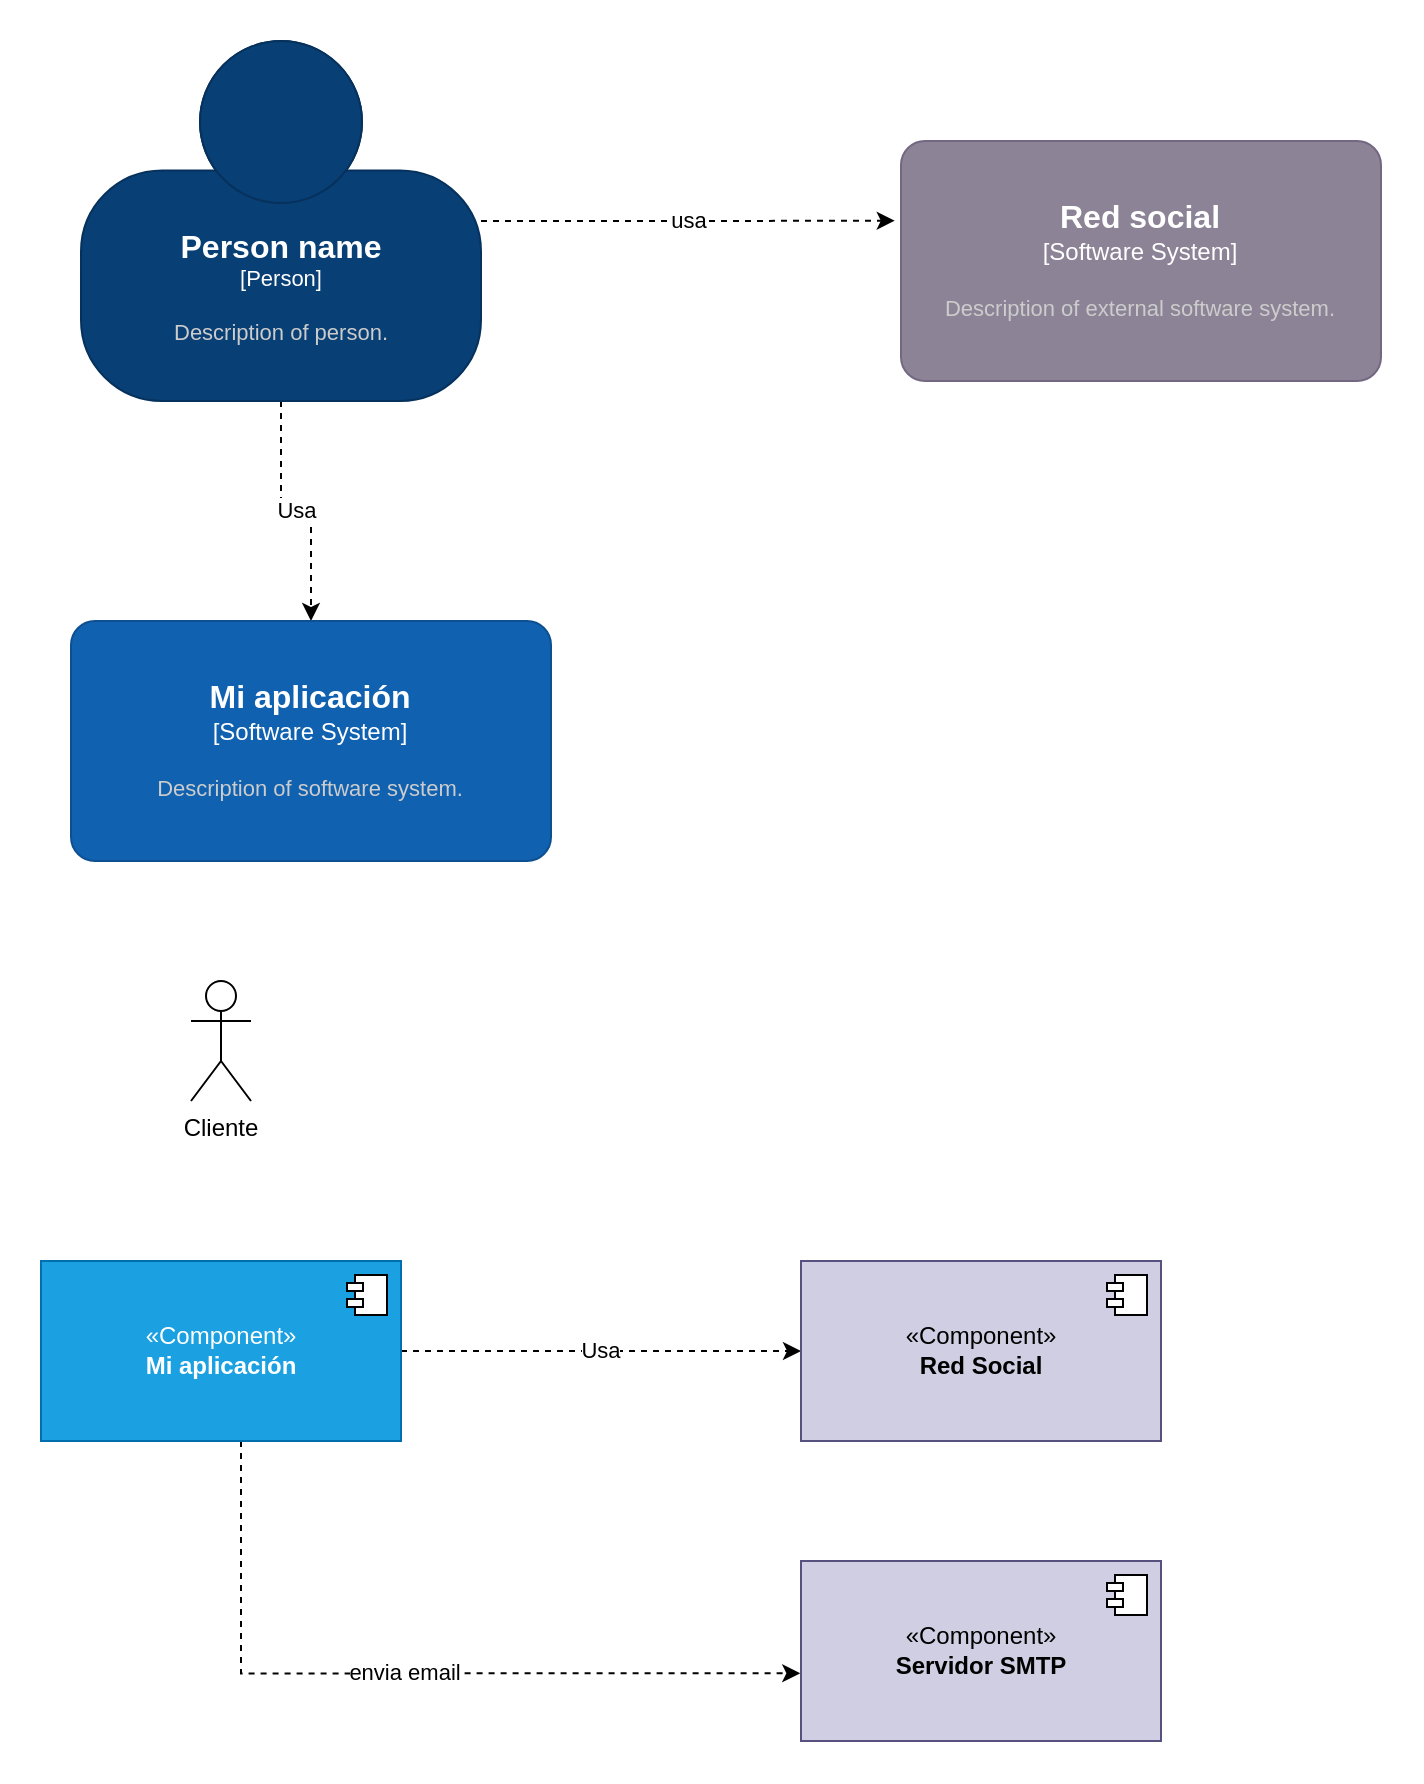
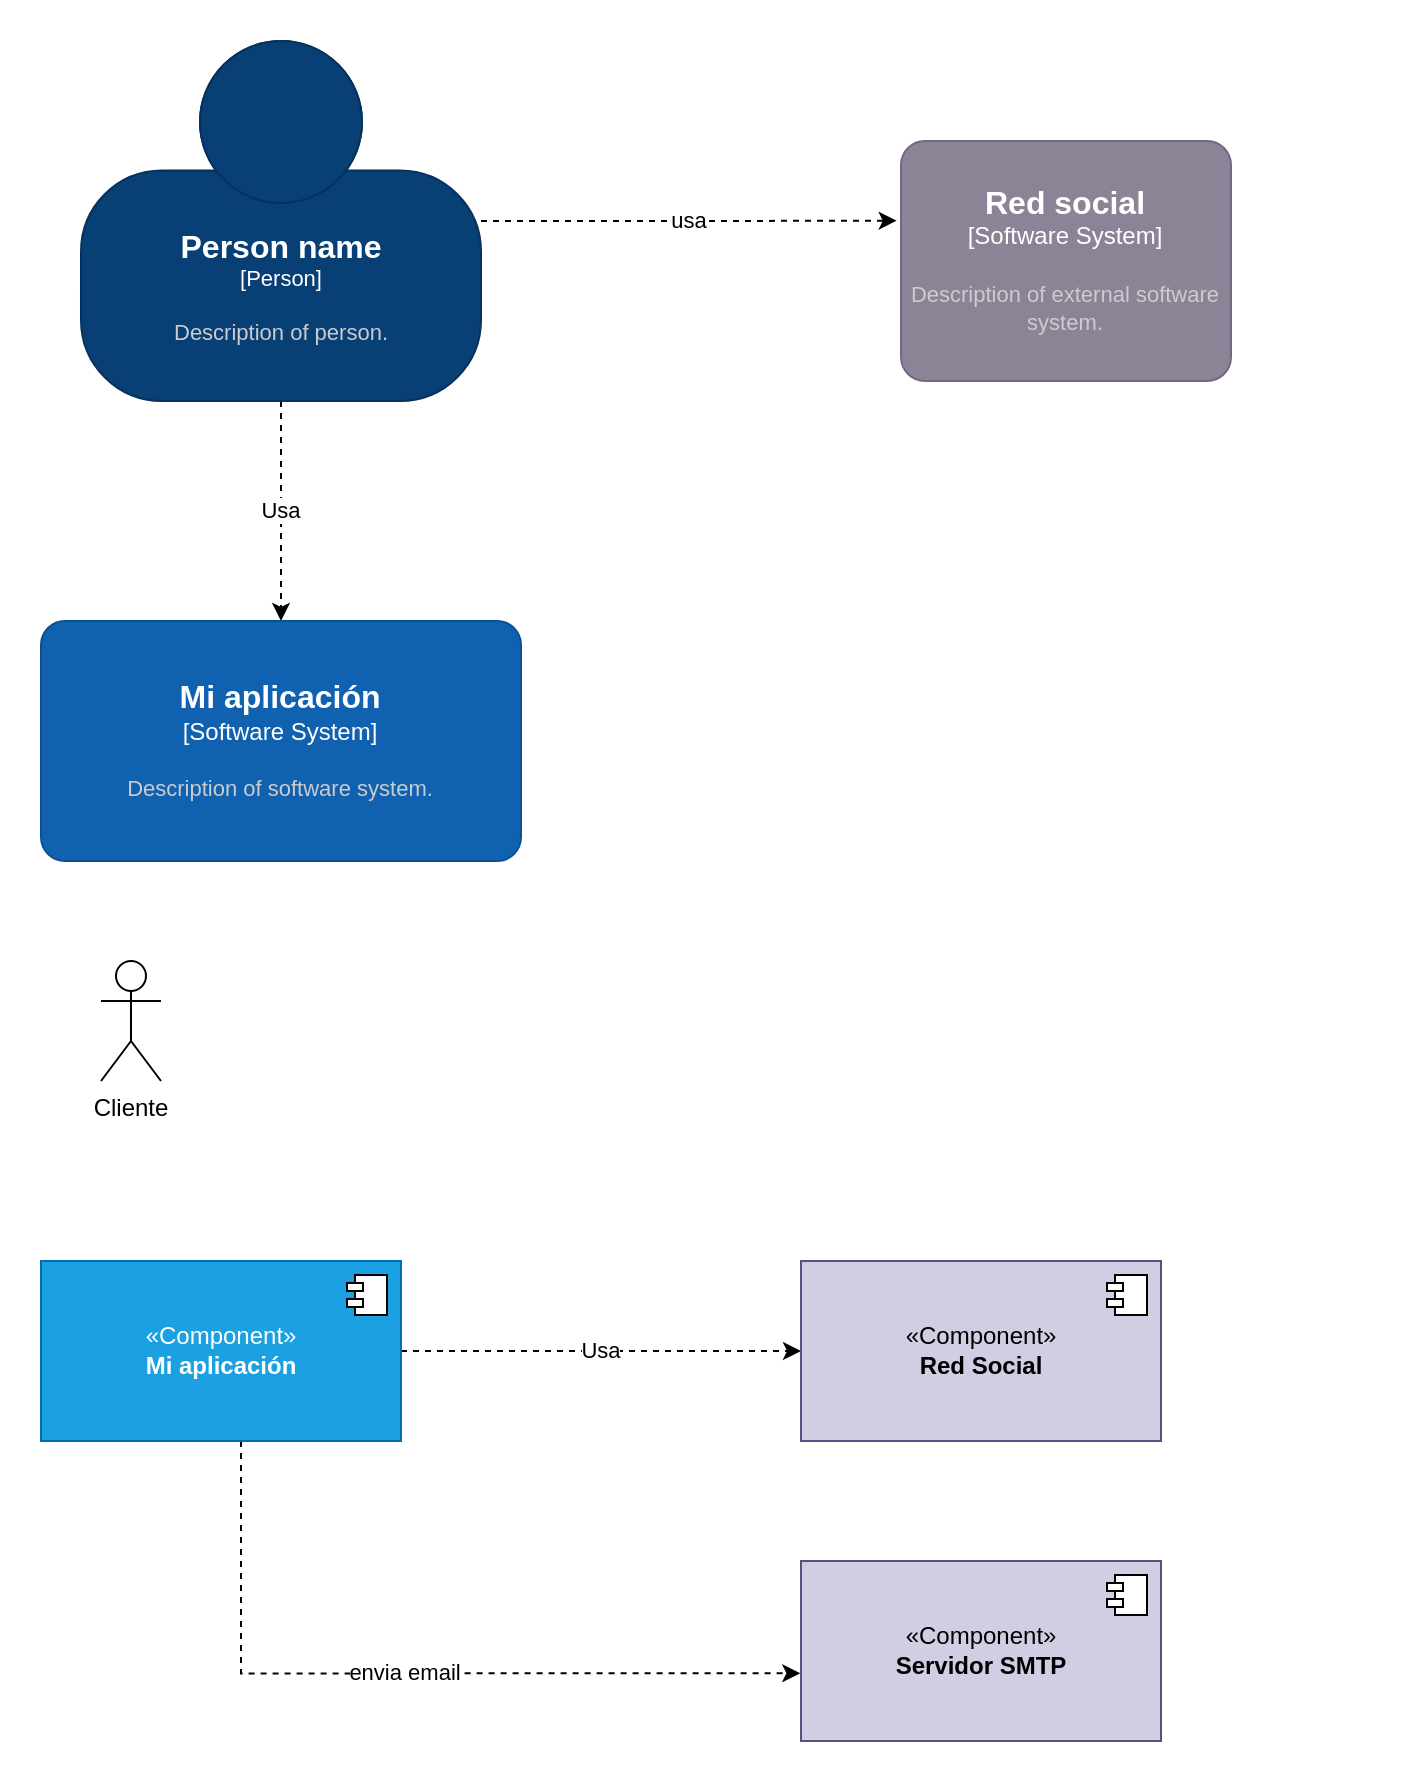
- <mxCell id="6" value="&lt;font style=&quot;font-size: 16px&quot;&gt;&lt;b&gt;Red social&#10;&lt;/b&gt;&lt;/font&gt;&lt;div&gt;[Software System]&lt;/div&gt;&lt;br&gt;&lt;div&gt;&lt;font style=&quot;font-size: 11px&quot;&gt;&lt;font color=&quot;#cccccc&quot;&gt;Description of external software system.&lt;/font&gt;&lt;/div&gt;" style="rounded=1;whiteSpace=wrap;html=1;labelBackgroundColor=none;fillColor=#8C8496;fontColor=#ffffff;align=center;arcSize=10;strokeColor=#736782;metaEdit=1;resizable=0;points=[[0.25,0,0],[0.5,0,0],[0.75,0,0],[1,0.25,0],[1,0.5,0],[1,0.75,0],[0.75,1,0],[0.5,1,0],[0.25,1,0],[0,0.75,0],[0,0.5,0],[0,0.25,0]];" parent="1" vertex="1"><mxGeometry x="450" y="70" width="240" height="120" as="geometry" /></mxCell>
+ <mxCell id="6" value="&lt;font style=&quot;font-size: 16px&quot;&gt;&lt;b&gt;Red social&#10;&lt;/b&gt;&lt;/font&gt;&lt;div&gt;[Software System]&lt;/div&gt;&lt;br&gt;&lt;div&gt;&lt;font style=&quot;font-size: 11px&quot;&gt;&lt;font color=&quot;#cccccc&quot;&gt;Description of external software system.&lt;/font&gt;&lt;/div&gt;" style="rounded=1;whiteSpace=wrap;html=1;labelBackgroundColor=none;fillColor=#8C8496;fontColor=#ffffff;align=center;arcSize=10;strokeColor=#736782;metaEdit=1;resizable=0;points=[[0.25,0,0],[0.5,0,0],[0.75,0,0],[1,0.25,0],[1,0.5,0],[1,0.75,0],[0.75,1,0],[0.5,1,0],[0.25,1,0],[0,0.75,0],[0,0.5,0],[0,0.25,0]];" parent="1" vertex="1"><mxGeometry x="450" y="70" width="165" height="120" as="geometry" /></mxCell>
- <mxCell id="5" value="&lt;font style=&quot;font-size: 16px&quot;&gt;&lt;b&gt;Mi aplicación&lt;/b&gt;&lt;/font&gt;&lt;div&gt;[Software System]&lt;/div&gt;&lt;br&gt;&lt;div&gt;&lt;font style=&quot;font-size: 11px&quot;&gt;&lt;font color=&quot;#cccccc&quot;&gt;Description of software system.&lt;/font&gt;&lt;/div&gt;" style="rounded=1;whiteSpace=wrap;html=1;labelBackgroundColor=none;fillColor=#1061B0;fontColor=#ffffff;align=center;arcSize=10;strokeColor=#0D5091;metaEdit=1;resizable=0;points=[[0.25,0,0],[0.5,0,0],[0.75,0,0],[1,0.25,0],[1,0.5,0],[1,0.75,0],[0.75,1,0],[0.5,1,0],[0.25,1,0],[0,0.75,0],[0,0.5,0],[0,0.25,0]];" parent="1" vertex="1"><mxGeometry x="35" y="310" width="240" height="120" as="geometry" /></mxCell>
+ <mxCell id="5" value="&lt;font style=&quot;font-size: 16px&quot;&gt;&lt;b&gt;Mi aplicación&lt;/b&gt;&lt;/font&gt;&lt;div&gt;[Software System]&lt;/div&gt;&lt;br&gt;&lt;div&gt;&lt;font style=&quot;font-size: 11px&quot;&gt;&lt;font color=&quot;#cccccc&quot;&gt;Description of software system.&lt;/font&gt;&lt;/div&gt;" style="rounded=1;whiteSpace=wrap;html=1;labelBackgroundColor=none;fillColor=#1061B0;fontColor=#ffffff;align=center;arcSize=10;strokeColor=#0D5091;metaEdit=1;resizable=0;points=[[0.25,0,0],[0.5,0,0],[0.75,0,0],[1,0.25,0],[1,0.5,0],[1,0.75,0],[0.75,1,0],[0.5,1,0],[0.25,1,0],[0,0.75,0],[0,0.5,0],[0,0.25,0]];" parent="1" vertex="1"><mxGeometry x="20" y="310" width="240" height="120" as="geometry" /></mxCell>
- <mxCell id="15" value="Cliente" style="shape=umlActor;verticalLabelPosition=bottom;verticalAlign=top;html=1;" parent="1" vertex="1"><mxGeometry x="95" y="490" width="30" height="60" as="geometry" /></mxCell>
+ <mxCell id="15" value="Cliente" style="shape=umlActor;verticalLabelPosition=bottom;verticalAlign=top;html=1;" parent="1" vertex="1"><mxGeometry x="50" y="480" width="30" height="60" as="geometry" /></mxCell>
